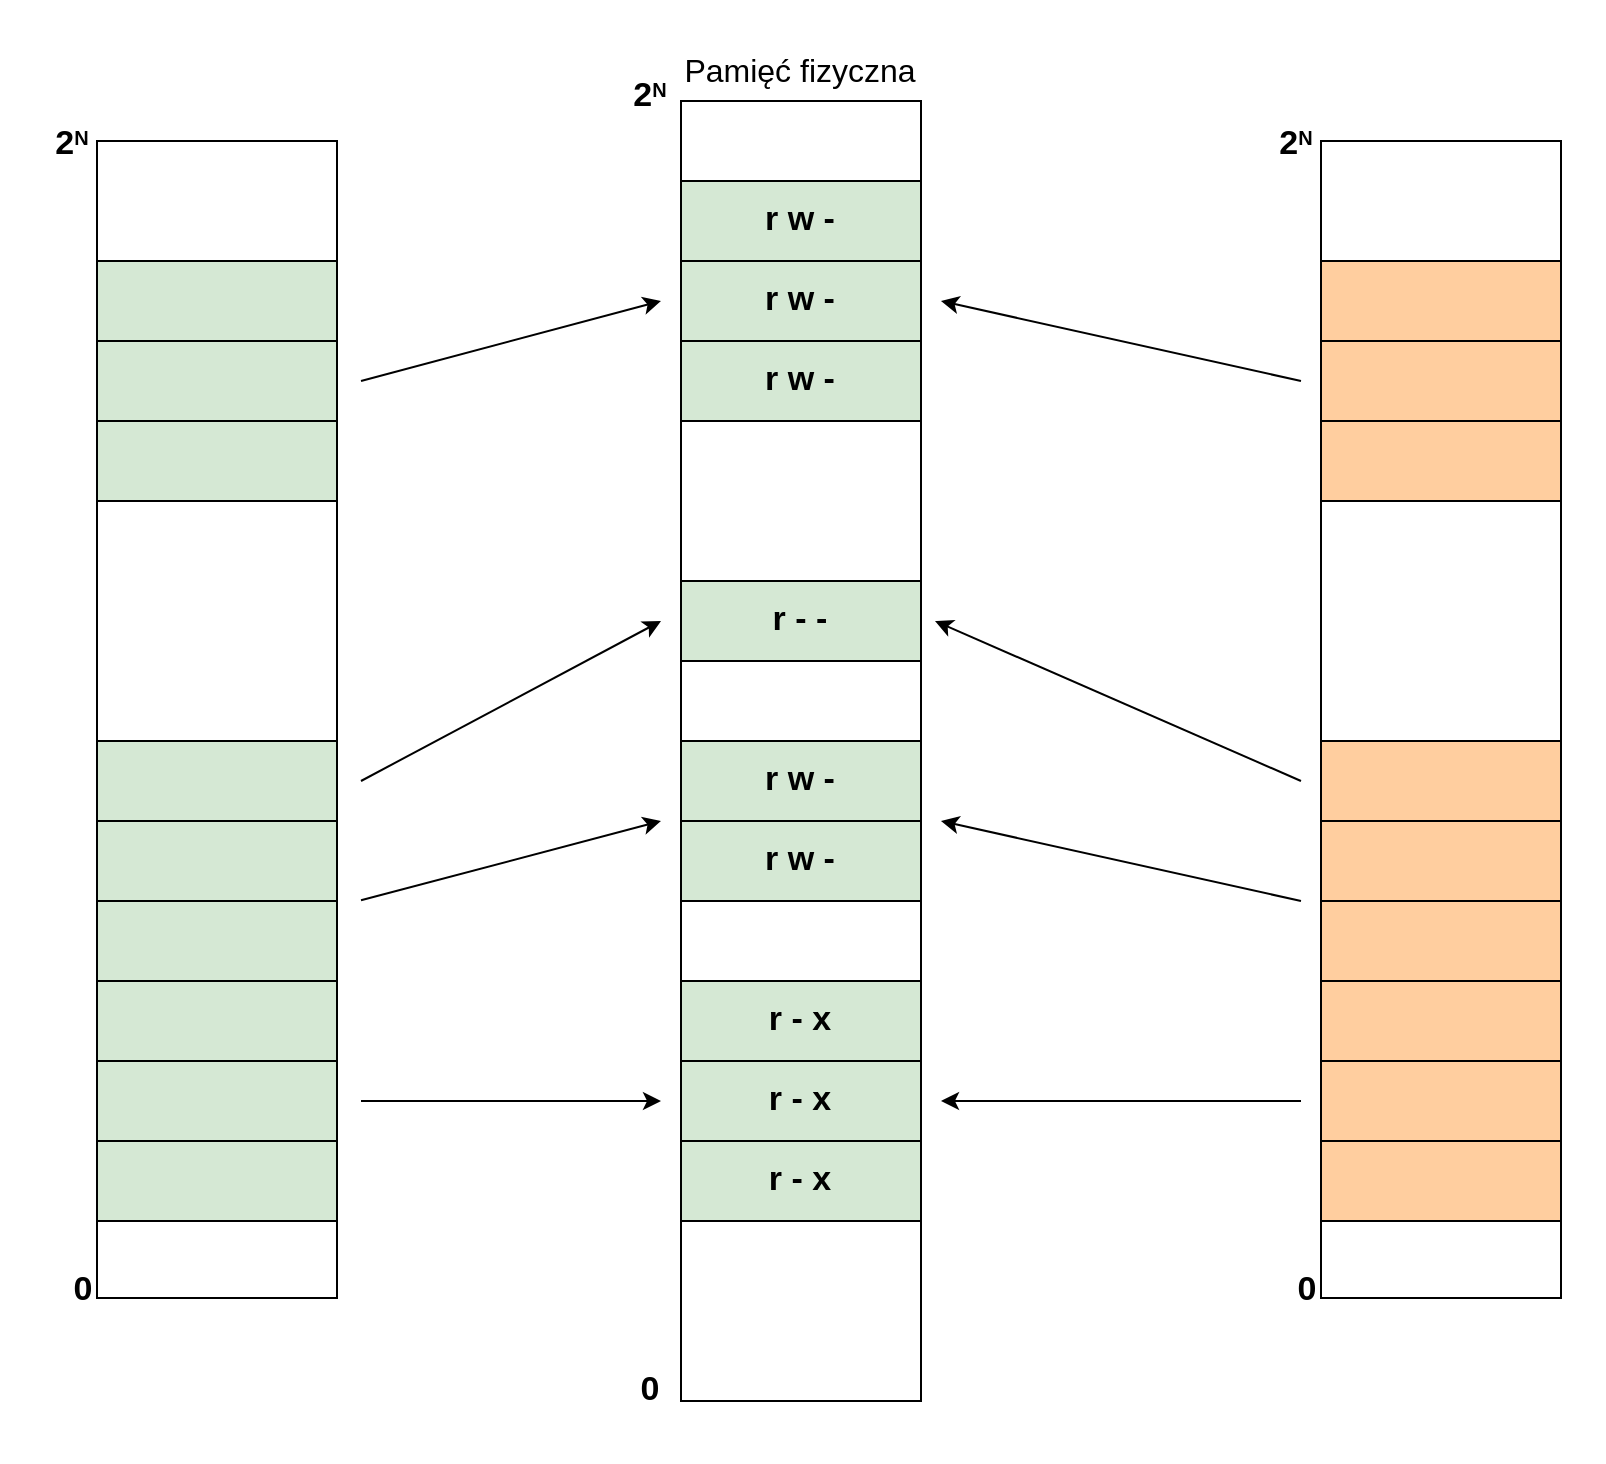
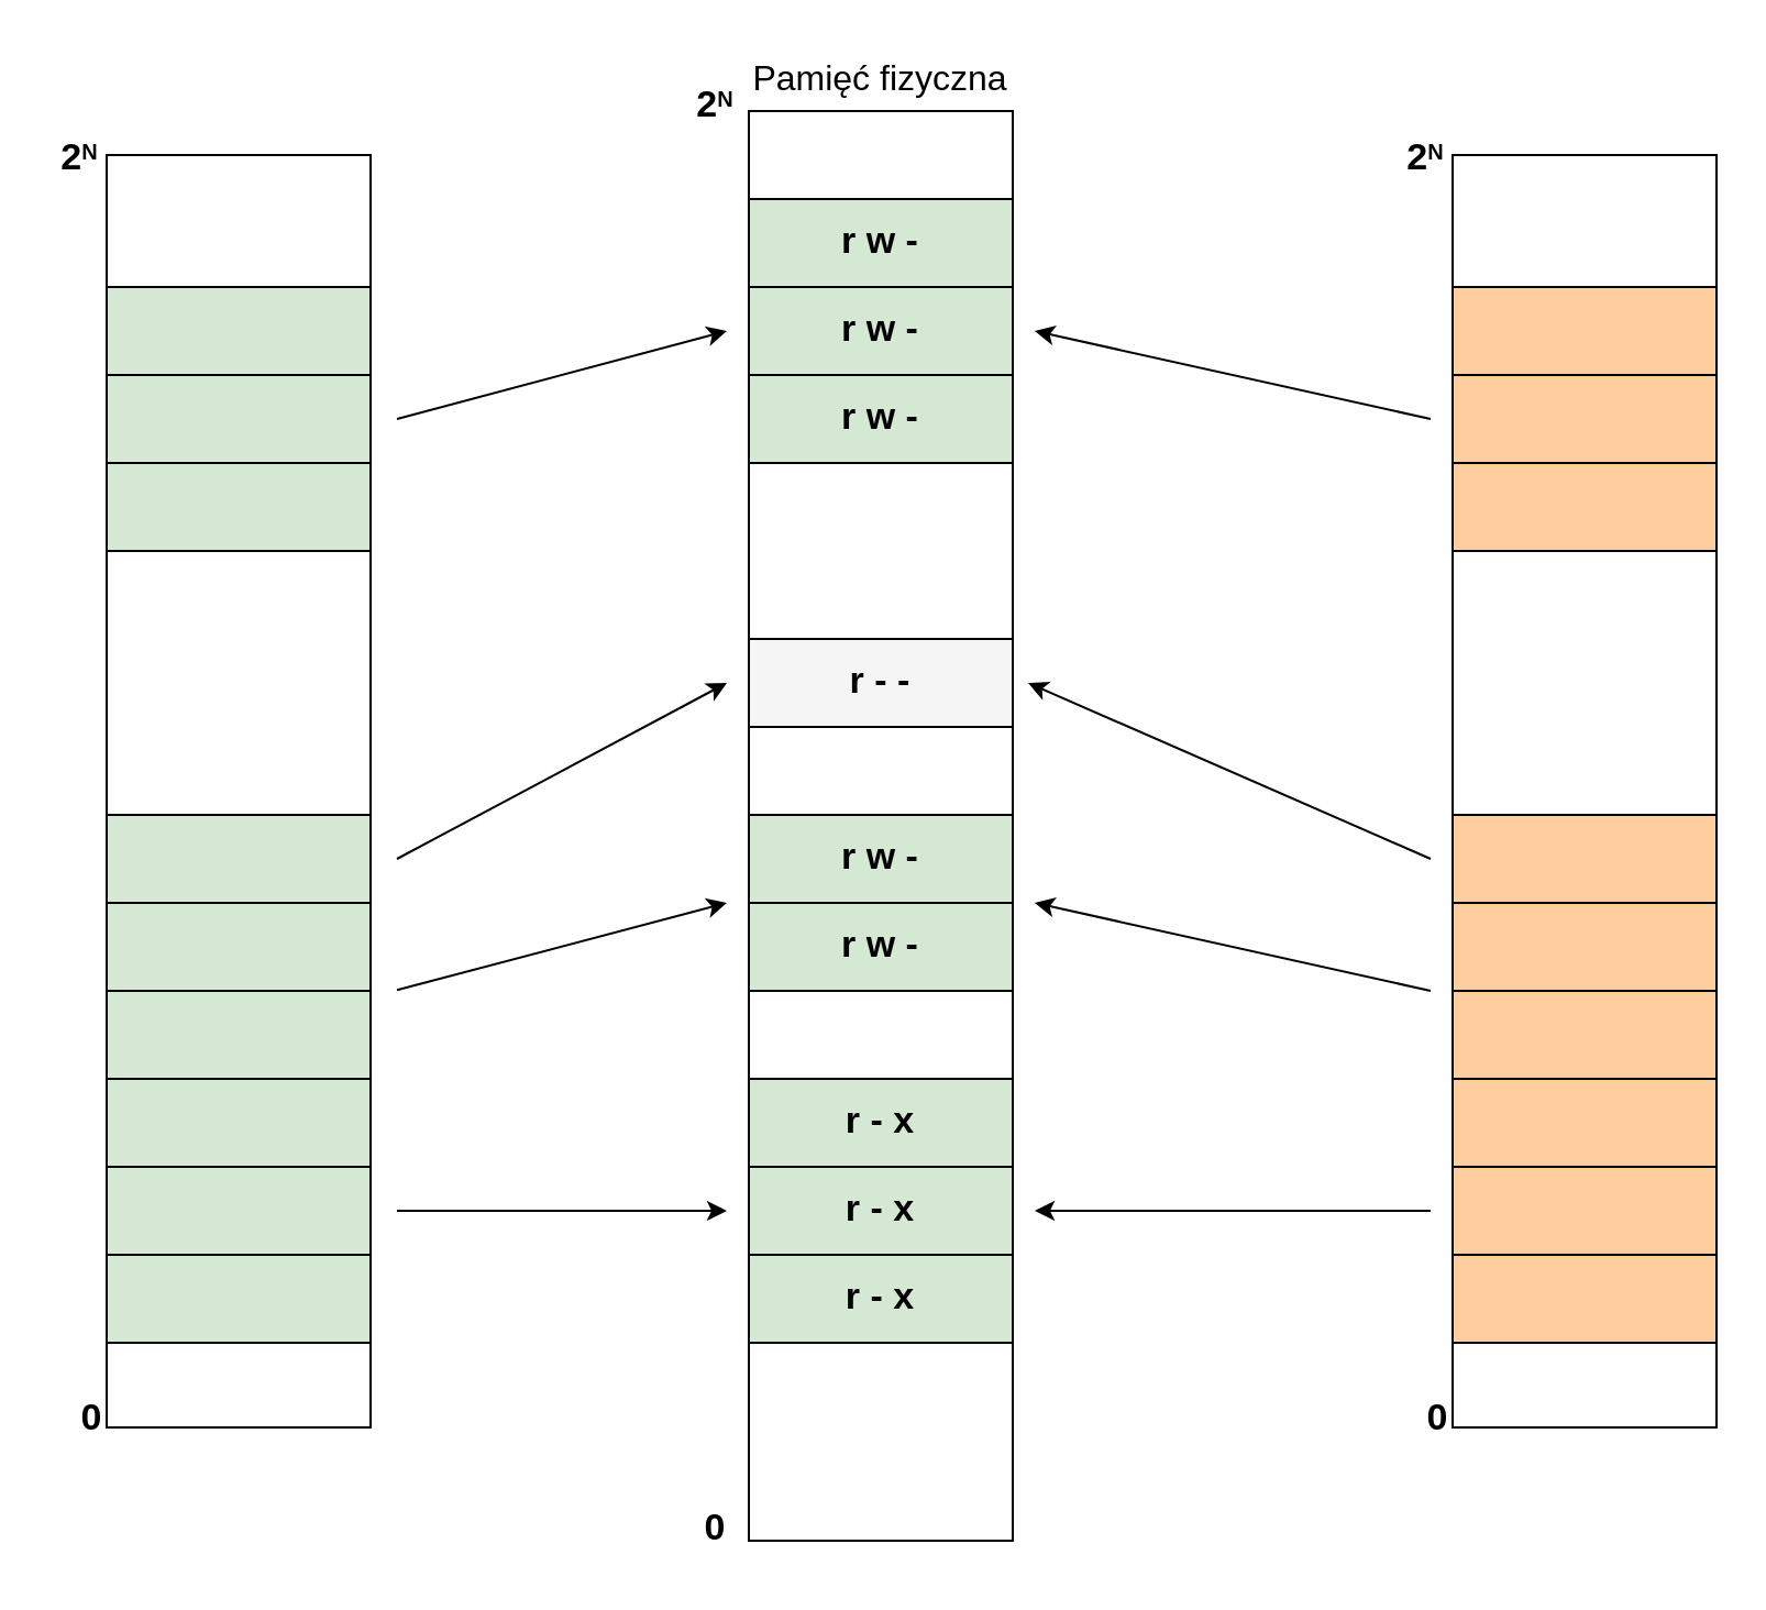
- <mxCell id="18" value="&lt;span style=&quot;font-size: 17px;&quot;&gt;&lt;b&gt;r - -&lt;/b&gt;&lt;/span&gt;" style="rounded=0;whiteSpace=wrap;html=1;fillColor=#D5E8D4;strokeWidth=1;" parent="1" vertex="1"><mxGeometry x="340" y="290" width="120" height="40" as="geometry" /></mxCell>
+ <mxCell id="18" value="&lt;span style=&quot;font-size: 17px;&quot;&gt;&lt;b&gt;r - -&lt;/b&gt;&lt;/span&gt;" style="rounded=0;whiteSpace=wrap;html=1;fillColor=#f5f5f5;strokeWidth=1;" parent="1" vertex="1"><mxGeometry x="340" y="290" width="120" height="40" as="geometry" /></mxCell>
